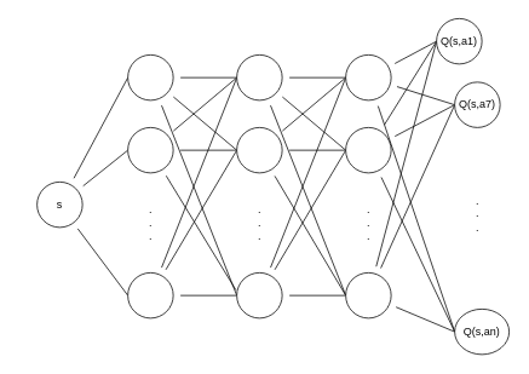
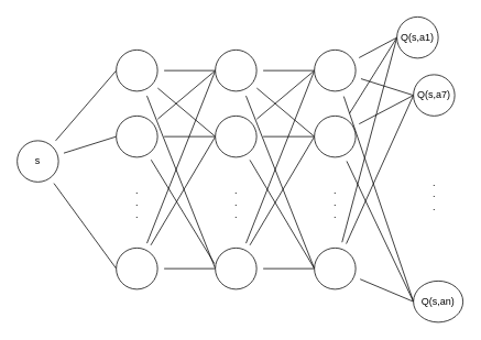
- <mxCell id="5" value="s" style="ellipse;whiteSpace=wrap;html=1;aspect=fixed;hachureGap=4;" vertex="1" parent="1"><mxGeometry x="40" y="200" width="50" height="50" as="geometry" /></mxCell>
+ <mxCell id="5" value="s" style="ellipse;whiteSpace=wrap;html=1;aspect=fixed;hachureGap=4;" vertex="1" parent="1"><mxGeometry x="20" y="170" width="50" height="50" as="geometry" /></mxCell>
